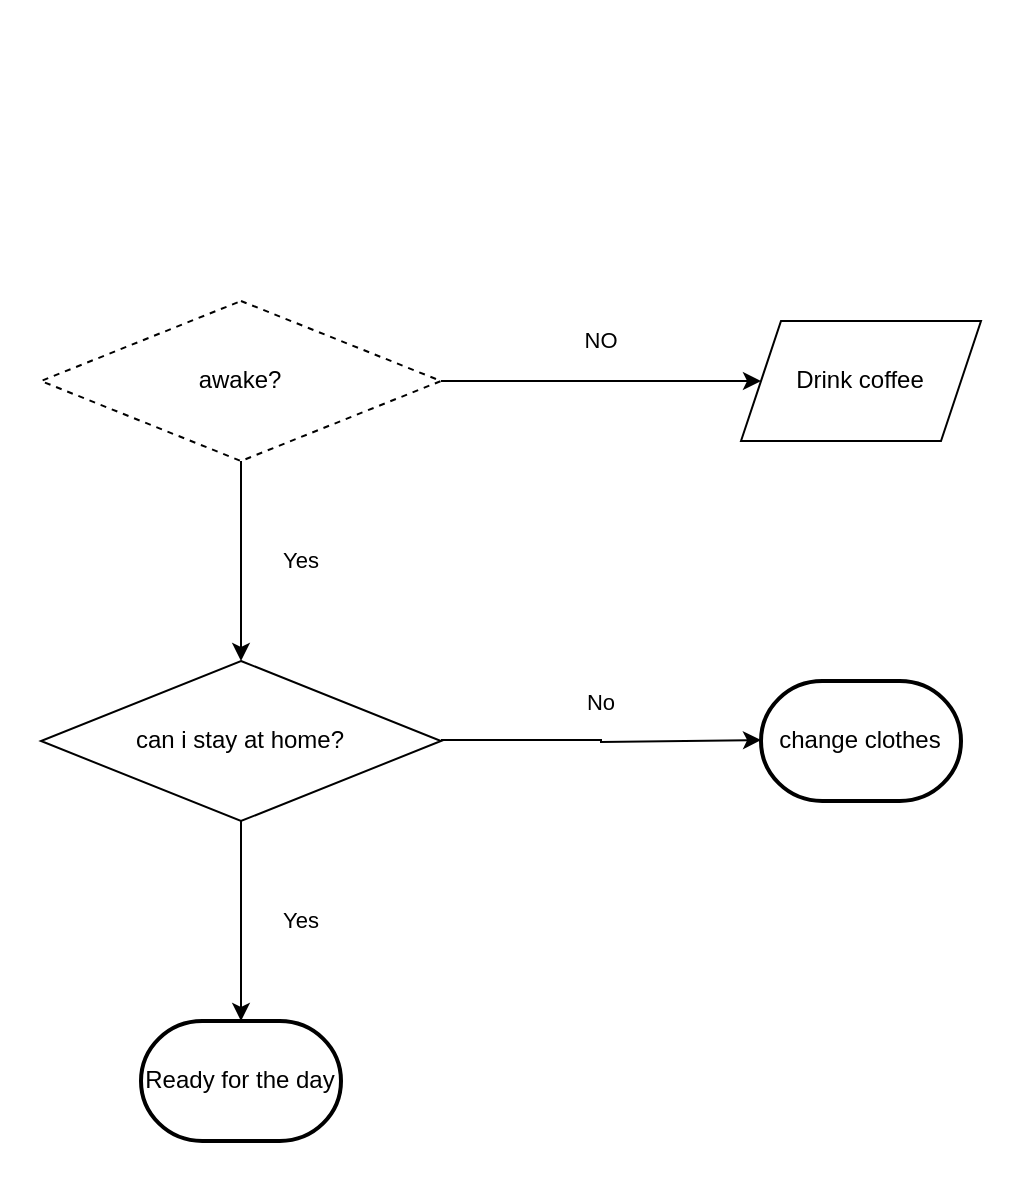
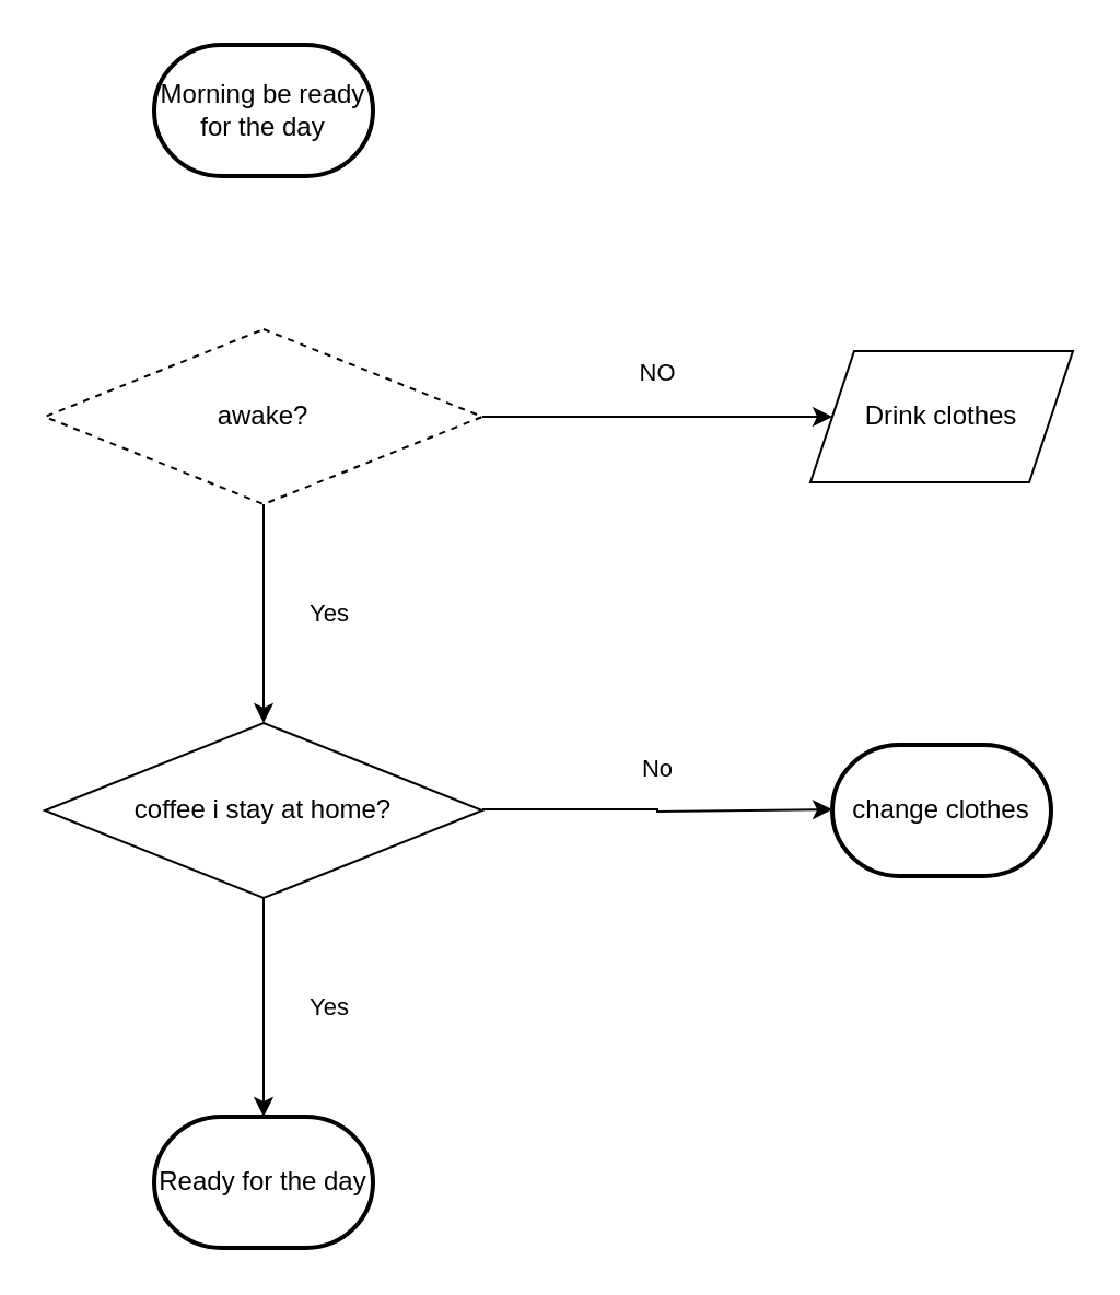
+ <mxCell id="9" value="Morning be ready for the day" style="strokeWidth=2;html=1;shape=mxgraph.flowchart.terminator;whiteSpace=wrap;" vertex="1" parent="1"><mxGeometry x="70" y="20" width="100" height="60" as="geometry" /></mxCell>
- <mxCell id="11" value="Drink coffee" style="shape=parallelogram;perimeter=parallelogramPerimeter;whiteSpace=wrap;html=1;fixedSize=1;" vertex="1" parent="1"><mxGeometry x="370" y="160" width="120" height="60" as="geometry" /></mxCell>
+ <mxCell id="11" value="Drink clothes" style="shape=parallelogram;perimeter=parallelogramPerimeter;whiteSpace=wrap;html=1;fixedSize=1;" vertex="1" parent="1"><mxGeometry x="370" y="160" width="120" height="60" as="geometry" /></mxCell>
- <mxCell id="7" value="can i stay at home?" style="rhombus;whiteSpace=wrap;html=1;" vertex="1" parent="1"><mxGeometry x="20" y="330" width="200" height="80" as="geometry" /></mxCell>
+ <mxCell id="7" value="coffee i stay at home?" style="rhombus;whiteSpace=wrap;html=1;" vertex="1" parent="1"><mxGeometry x="20" y="330" width="200" height="80" as="geometry" /></mxCell>
